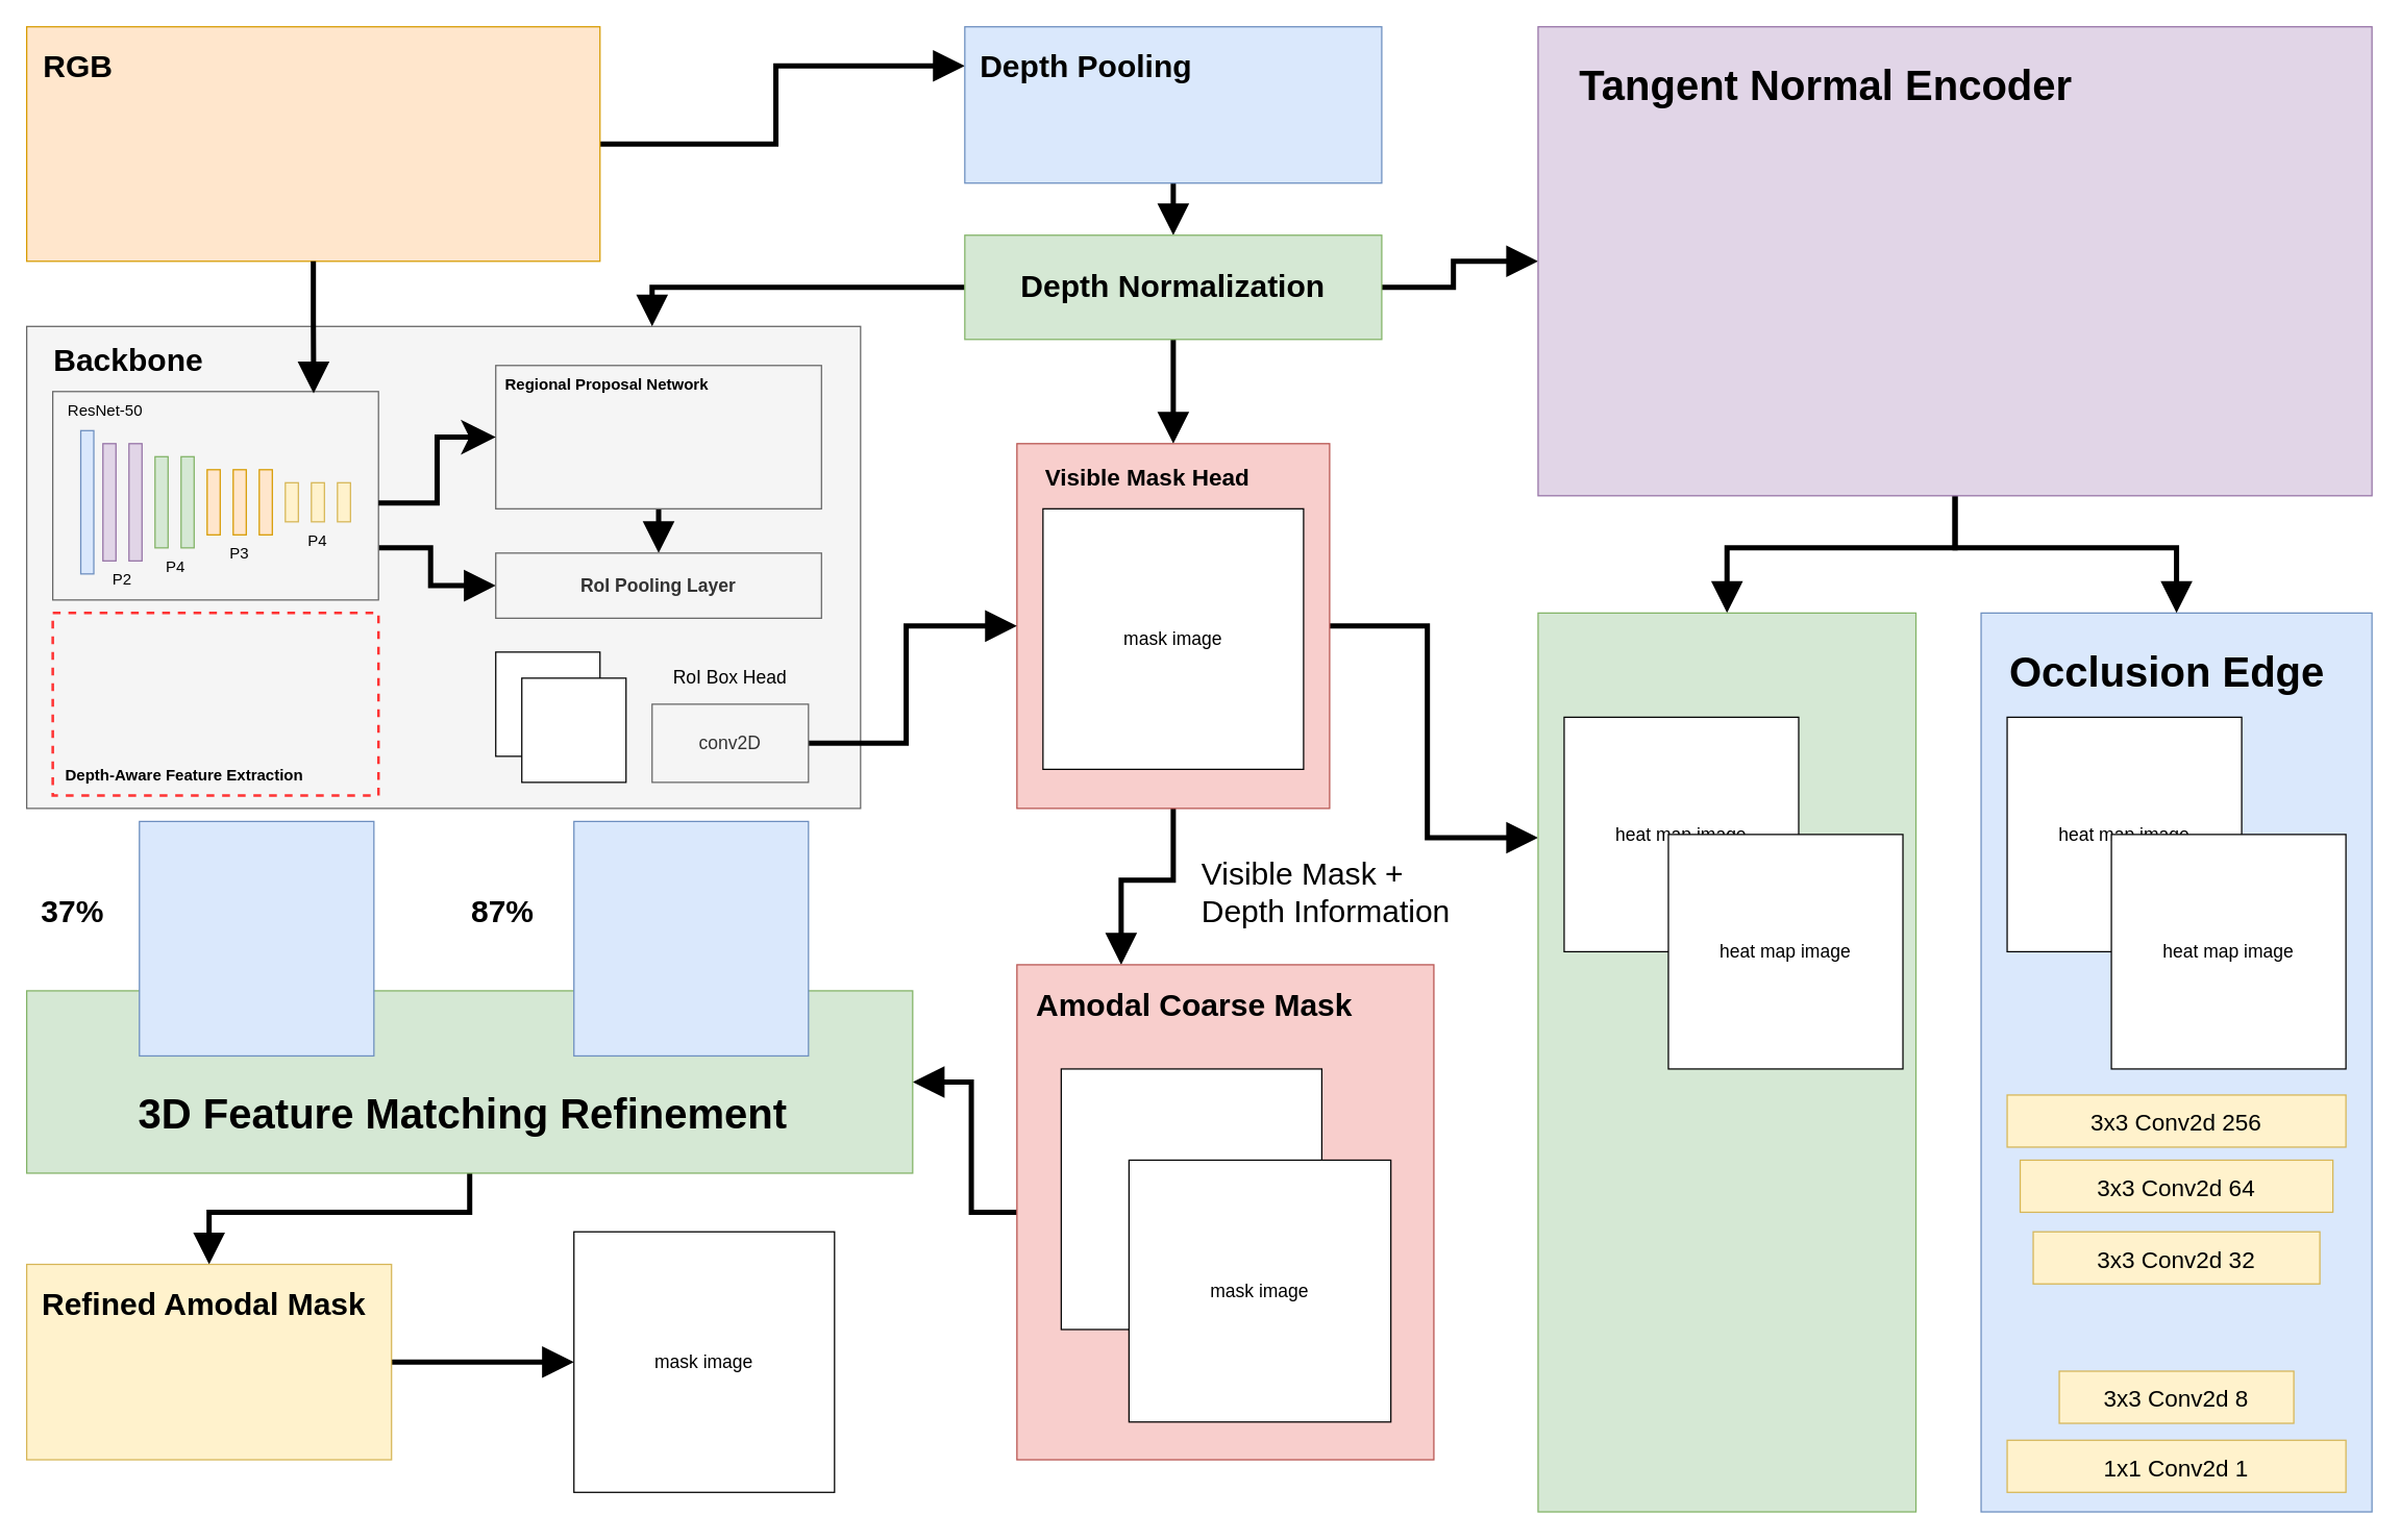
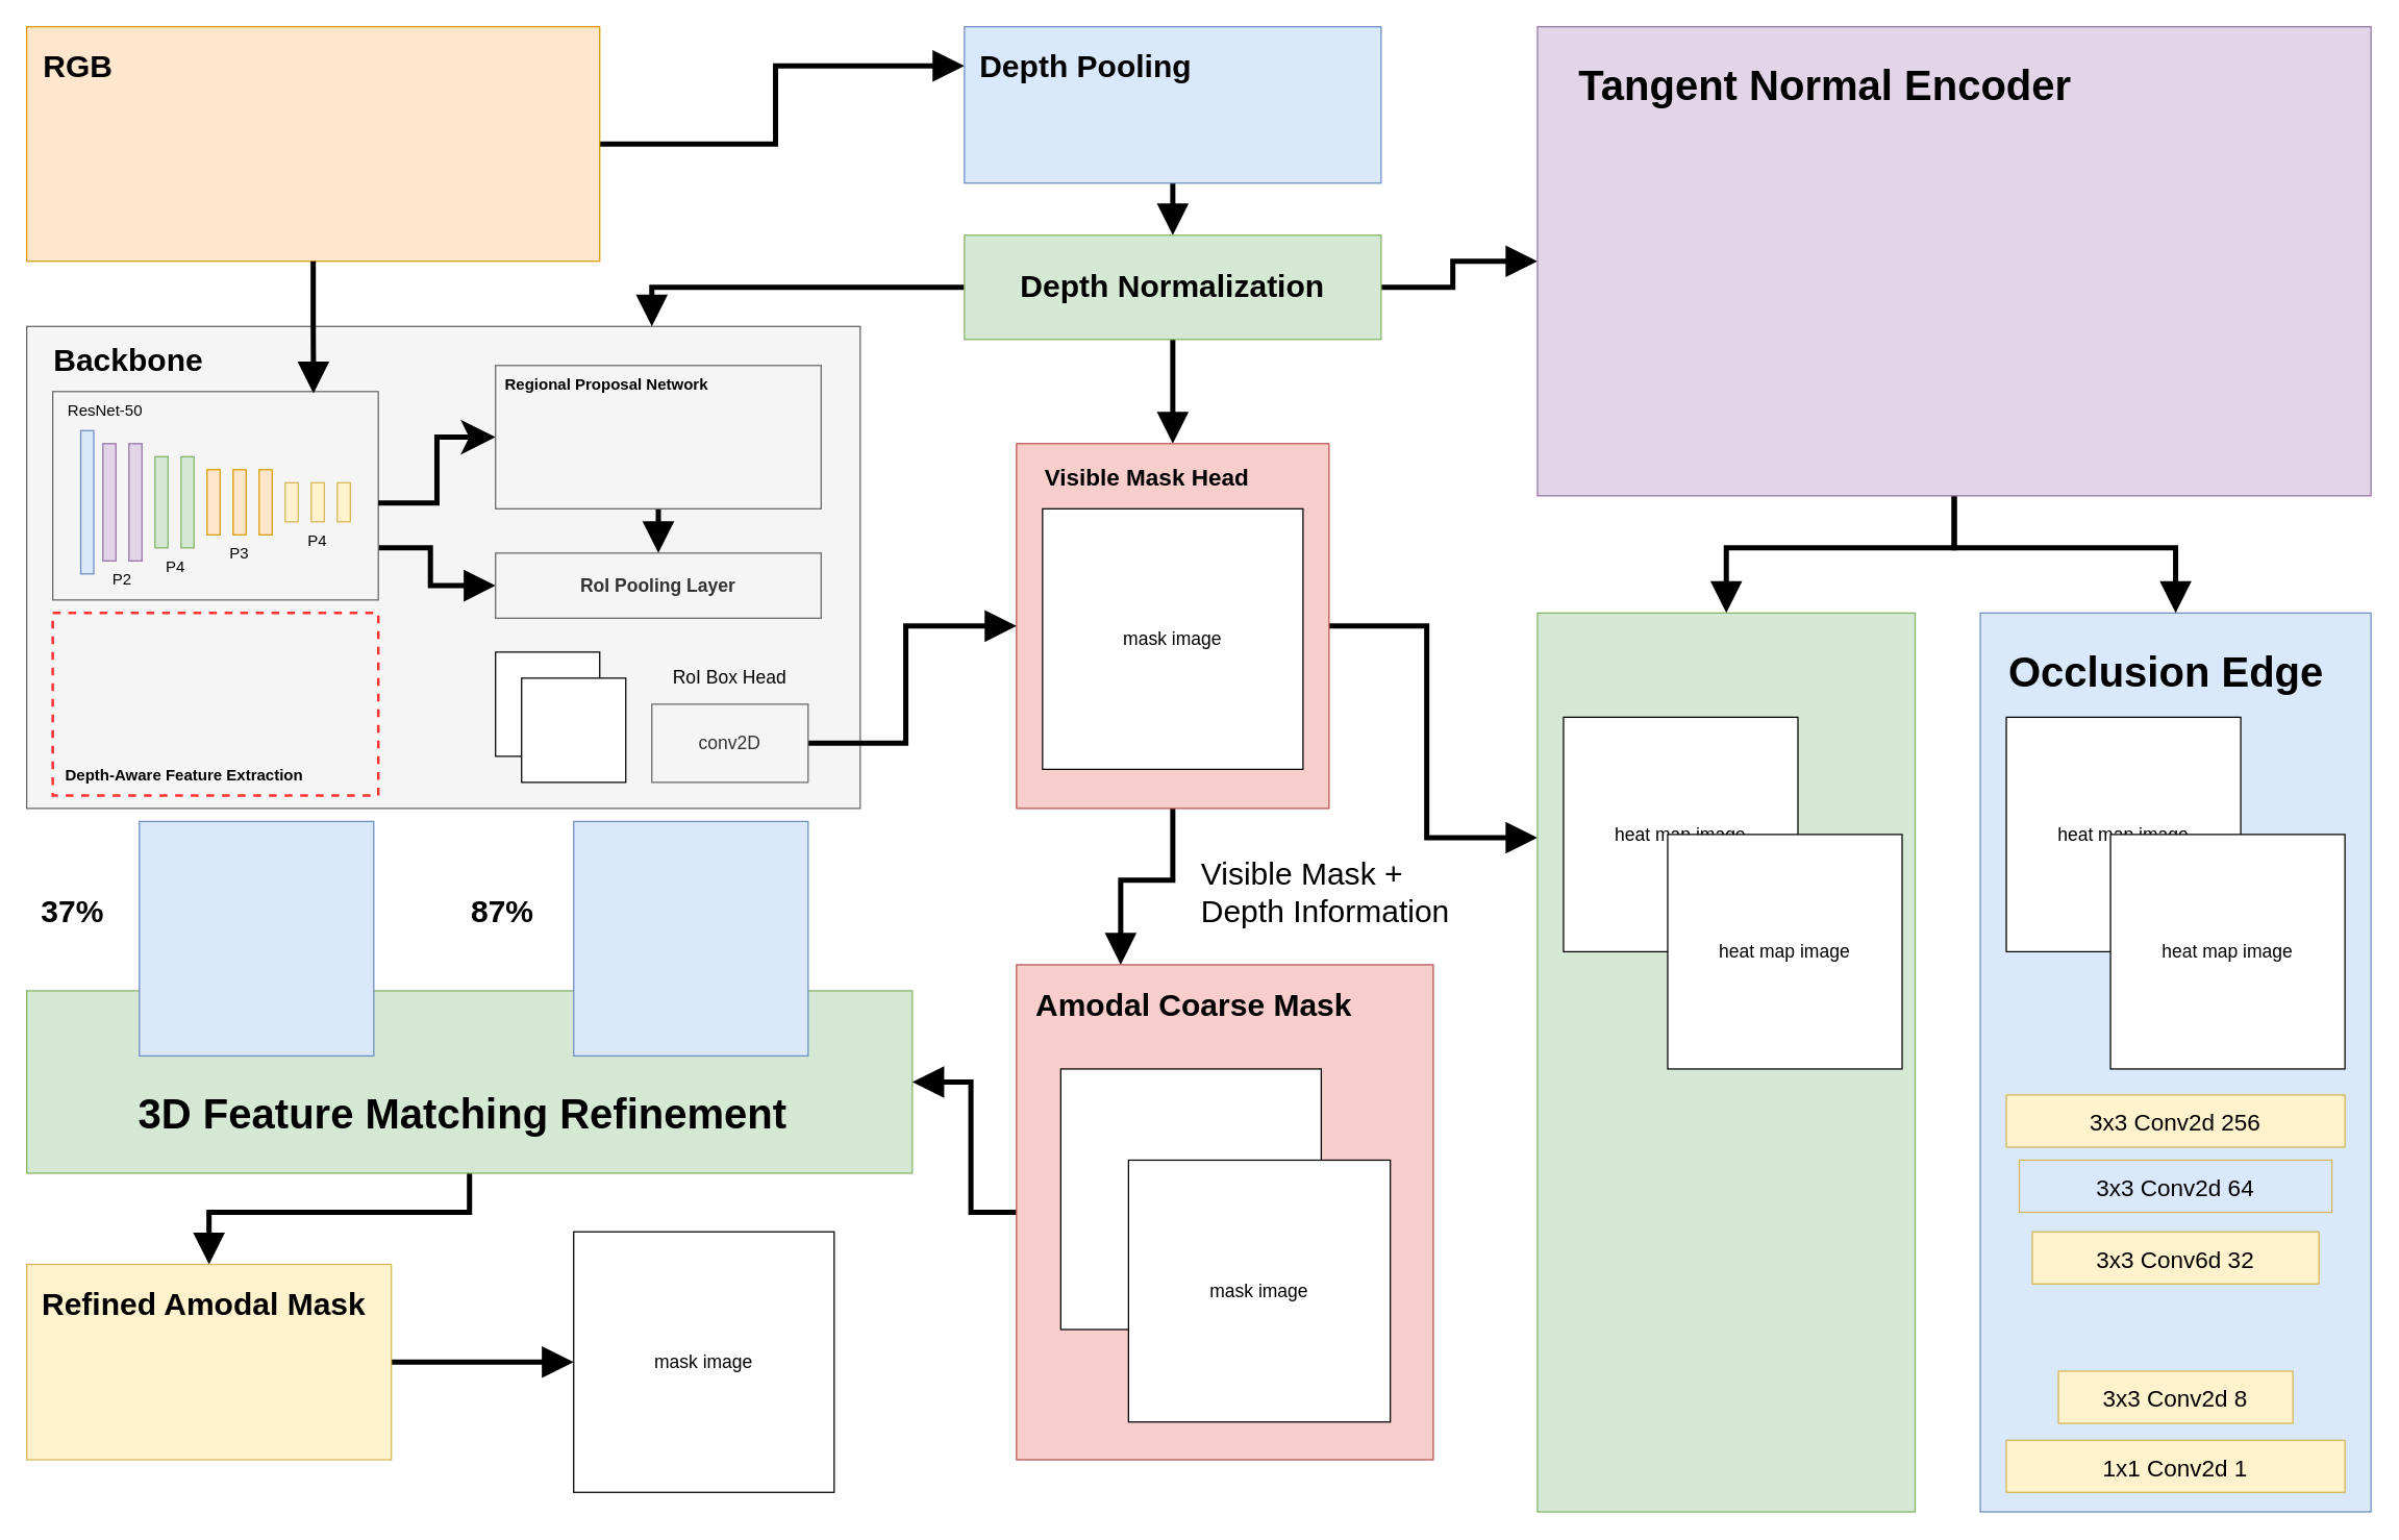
- <mxCell id="79" value="&lt;font style=&quot;font-size: 18px;&quot;&gt;3x3 Conv2d 64&lt;/font&gt;" style="rounded=0;whiteSpace=wrap;html=1;fontSize=24;fillColor=#fff2cc;strokeColor=#d6b656;verticalAlign=middle;" vertex="1" parent="1"><mxGeometry x="1550" y="890" width="240" height="40" as="geometry" /></mxCell>
+ <mxCell id="79" value="&lt;font style=&quot;font-size: 18px;&quot;&gt;3x3 Conv2d 64&lt;/font&gt;" style="rounded=0;whiteSpace=wrap;html=1;fontSize=24;fillColor=#dae8fc;strokeColor=#d6b656;verticalAlign=middle;" vertex="1" parent="1"><mxGeometry x="1550" y="890" width="240" height="40" as="geometry" /></mxCell>
- <mxCell id="80" value="&lt;font style=&quot;font-size: 18px;&quot;&gt;3x3 Conv2d 32&lt;/font&gt;" style="rounded=0;whiteSpace=wrap;html=1;fontSize=24;fillColor=#fff2cc;strokeColor=#d6b656;verticalAlign=middle;" vertex="1" parent="1"><mxGeometry x="1560" y="945" width="220" height="40" as="geometry" /></mxCell>
+ <mxCell id="80" value="&lt;font style=&quot;font-size: 18px;&quot;&gt;3x3 Conv6d 32&lt;/font&gt;" style="rounded=0;whiteSpace=wrap;html=1;fontSize=24;fillColor=#fff2cc;strokeColor=#d6b656;verticalAlign=middle;" vertex="1" parent="1"><mxGeometry x="1560" y="945" width="220" height="40" as="geometry" /></mxCell>
